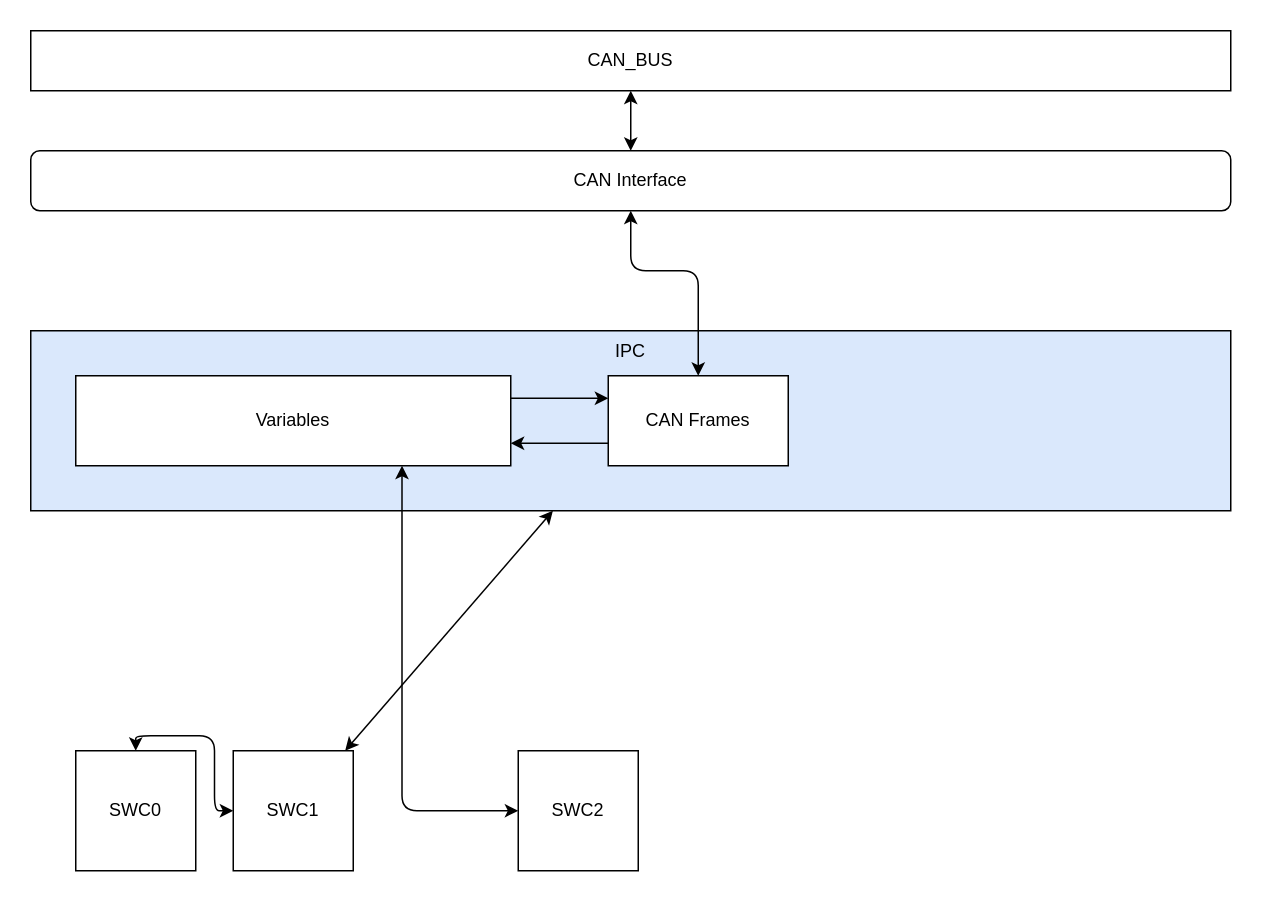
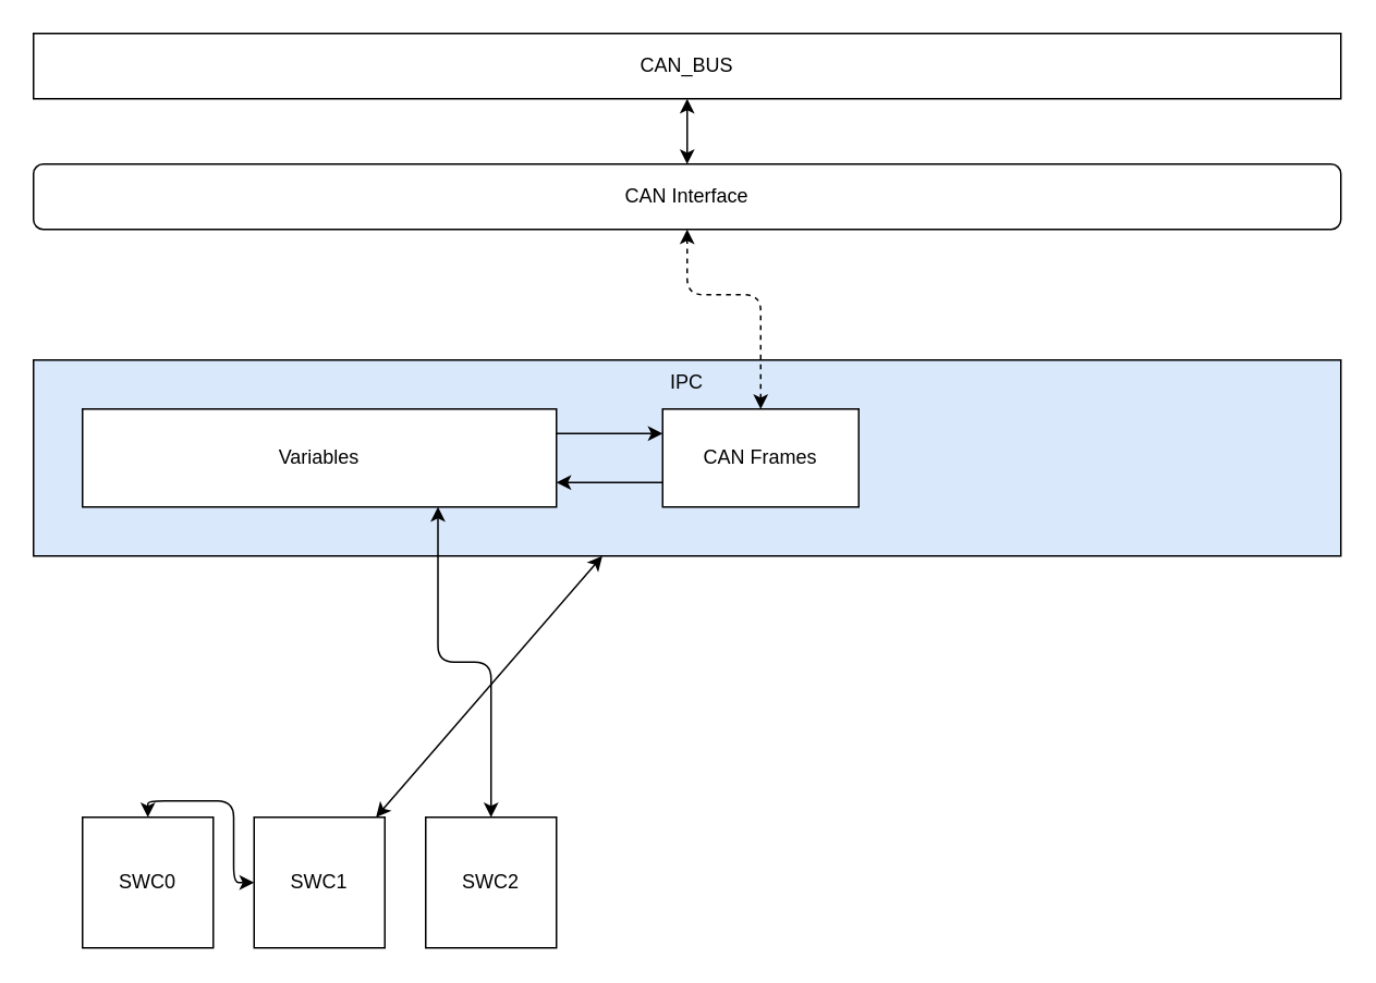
- <mxCell id="6" style="edgeStyle=orthogonalEdgeStyle;html=1;exitX=0.5;exitY=0;exitDx=0;exitDy=0;entryX=0.5;entryY=1;entryDx=0;entryDy=0;startArrow=classic;startFill=1;" edge="1" parent="1" source="7" target="15"><mxGeometry relative="1" as="geometry"><Array as="points"><mxPoint x="465" y="180" /><mxPoint x="420" y="180" /></Array></mxGeometry></mxCell>
+ <mxCell id="6" style="edgeStyle=orthogonalEdgeStyle;html=1;exitX=0.5;exitY=0;exitDx=0;exitDy=0;entryX=0.5;entryY=1;entryDx=0;entryDy=0;startArrow=classic;startFill=1;dashed=1;" edge="1" parent="1" source="7" target="15"><mxGeometry relative="1" as="geometry"><Array as="points"><mxPoint x="465" y="180" /><mxPoint x="420" y="180" /></Array></mxGeometry></mxCell>
- <mxCell id="13" value="SWC2" style="rounded=0;whiteSpace=wrap;html=1;" vertex="1" parent="1"><mxGeometry x="345" y="500" width="80" height="80" as="geometry" /></mxCell>
+ <mxCell id="13" value="SWC2" style="rounded=0;whiteSpace=wrap;html=1;" vertex="1" parent="1"><mxGeometry x="260" y="500" width="80" height="80" as="geometry" /></mxCell>
